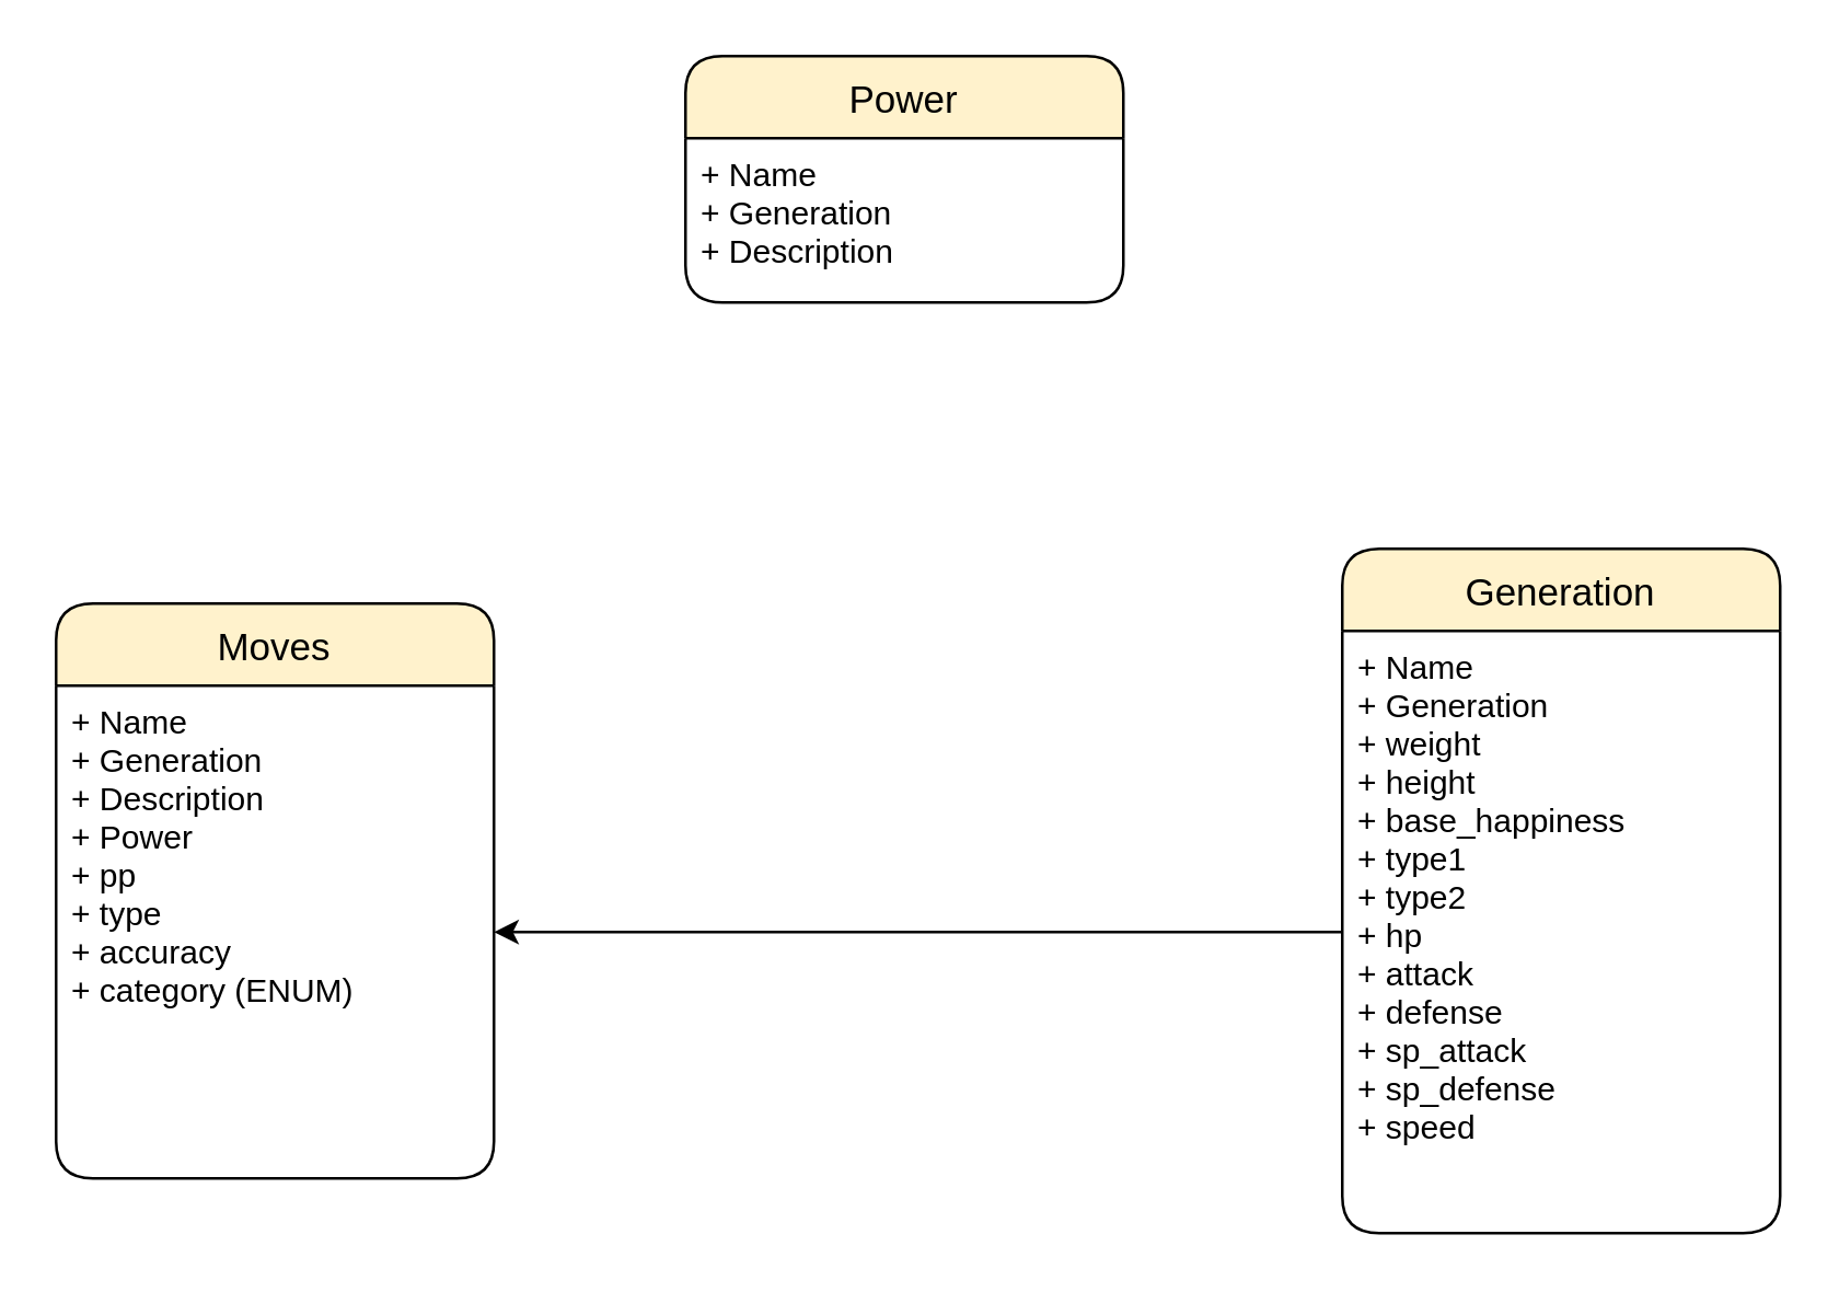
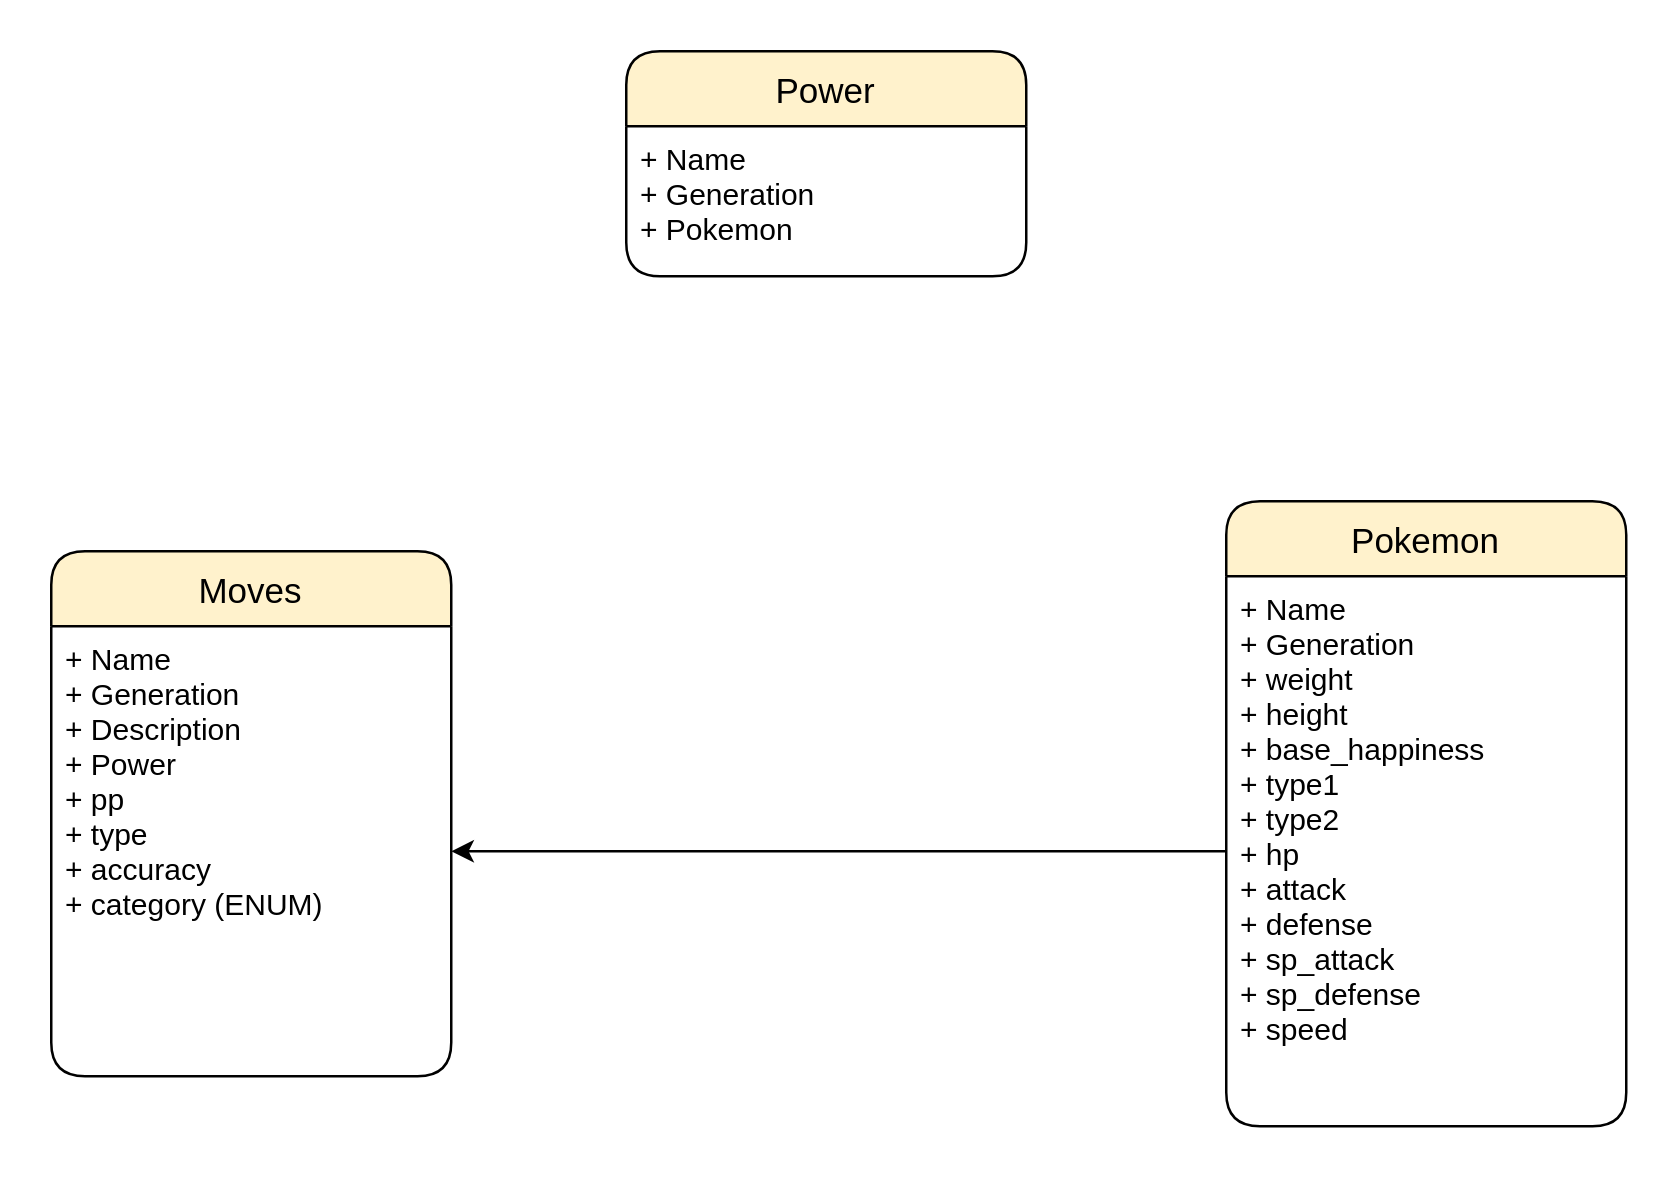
- <mxCell id="5" value="+ Name&#10;+ Generation&#10;+ Description" style="align=left;strokeColor=none;fillColor=none;spacingLeft=4;fontSize=12;verticalAlign=top;resizable=0;rotatable=0;part=1;" vertex="1" parent="4"><mxGeometry y="30" width="160" height="60" as="geometry" /></mxCell>
+ <mxCell id="5" value="+ Name&#10;+ Generation&#10;+ Pokemon" style="align=left;strokeColor=none;fillColor=none;spacingLeft=4;fontSize=12;verticalAlign=top;resizable=0;rotatable=0;part=1;" vertex="1" parent="4"><mxGeometry y="30" width="160" height="60" as="geometry" /></mxCell>
- <mxCell id="2" value="Generation" style="swimlane;childLayout=stackLayout;horizontal=1;startSize=30;horizontalStack=0;rounded=1;fontSize=14;fontStyle=0;strokeWidth=1;resizeParent=0;resizeLast=1;shadow=0;dashed=0;align=center;fillColor=#fff2cc;strokeColor=default;swimlaneLine=1;sketch=0;glass=0;" vertex="1" parent="1"><mxGeometry x="490" y="200" width="160" height="250" as="geometry"><mxRectangle x="210" y="390" width="70" height="30" as="alternateBounds" /></mxGeometry></mxCell>
+ <mxCell id="2" value="Pokemon" style="swimlane;childLayout=stackLayout;horizontal=1;startSize=30;horizontalStack=0;rounded=1;fontSize=14;fontStyle=0;strokeWidth=1;resizeParent=0;resizeLast=1;shadow=0;dashed=0;align=center;fillColor=#fff2cc;strokeColor=default;swimlaneLine=1;sketch=0;glass=0;" vertex="1" parent="1"><mxGeometry x="490" y="200" width="160" height="250" as="geometry"><mxRectangle x="210" y="390" width="70" height="30" as="alternateBounds" /></mxGeometry></mxCell>
